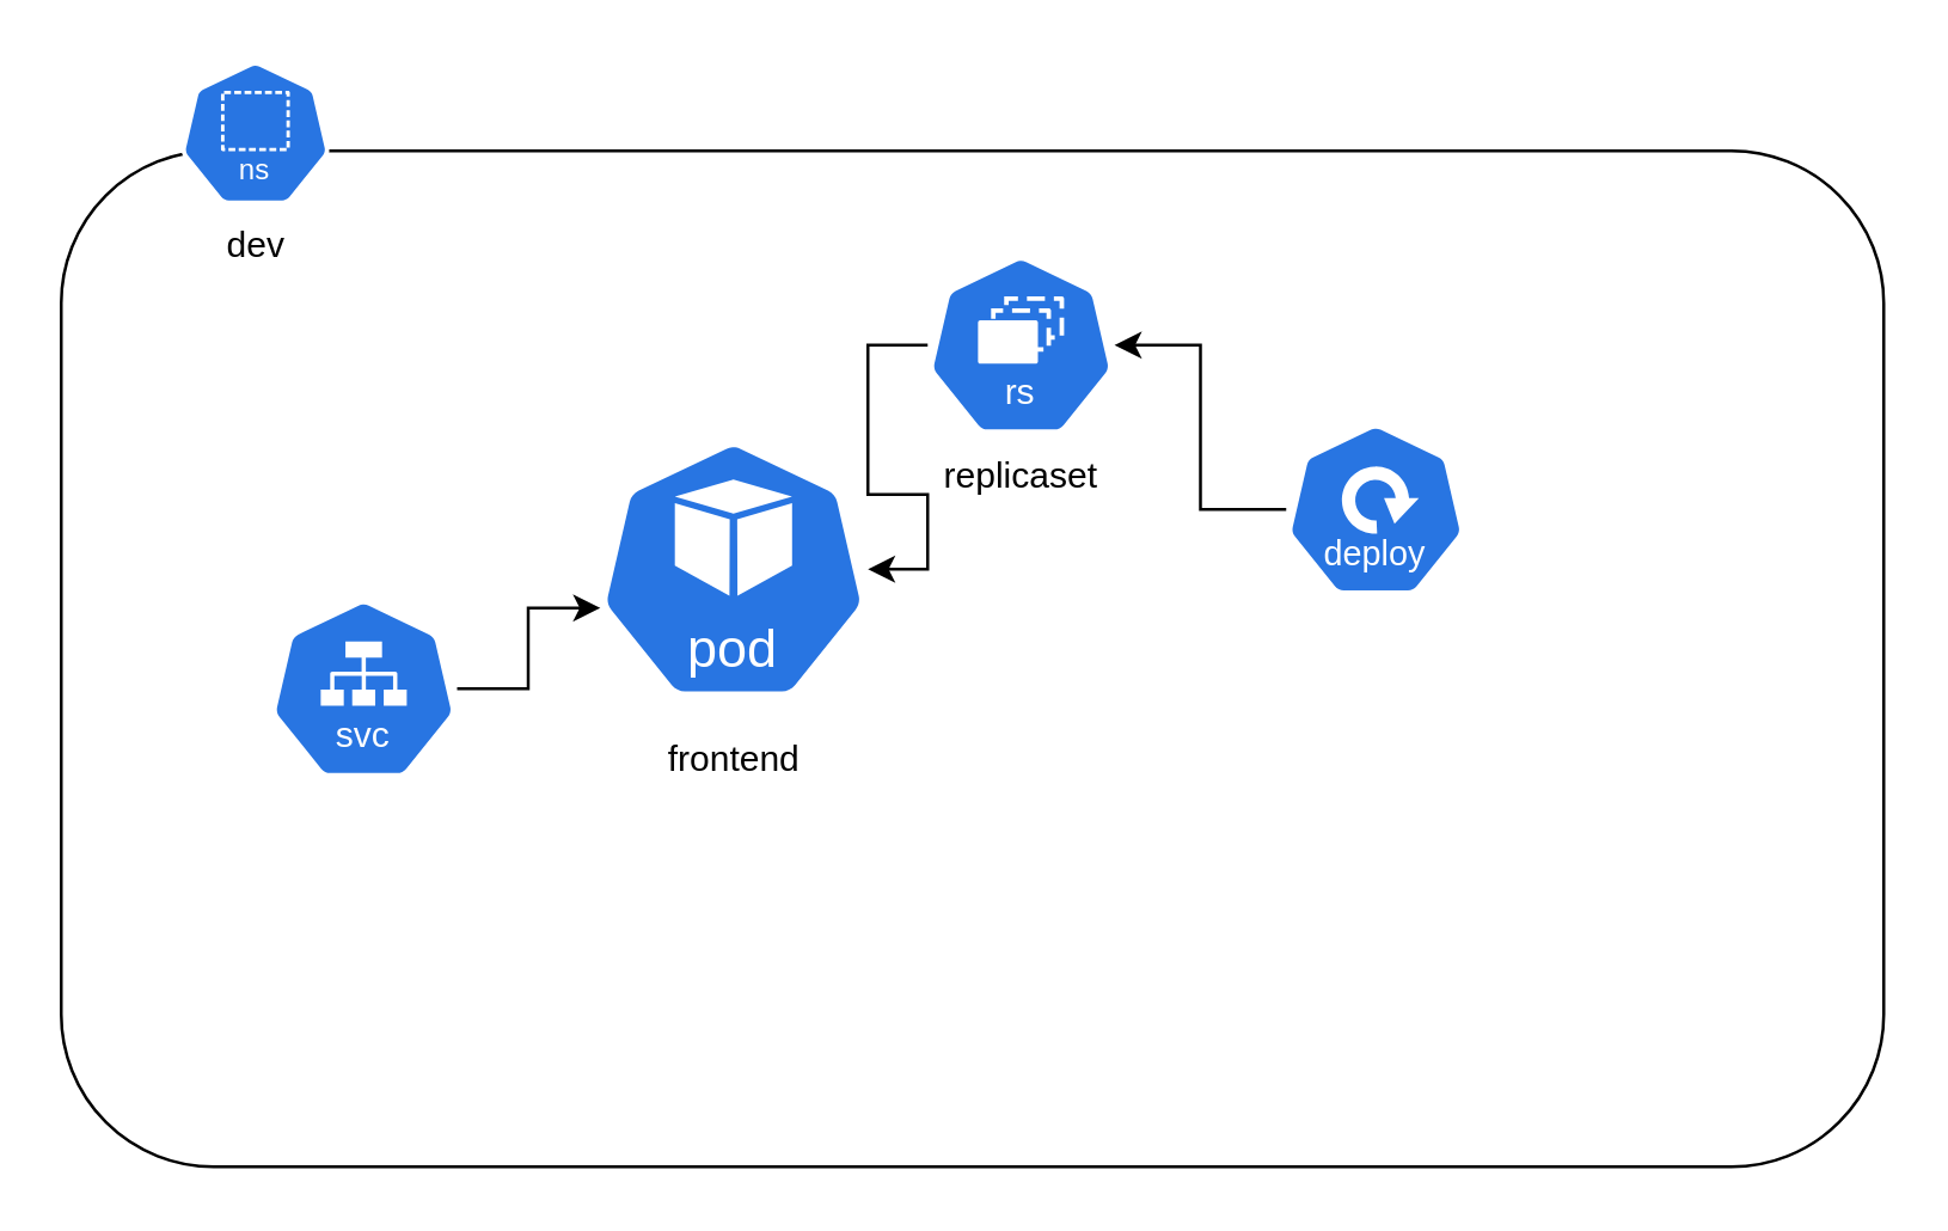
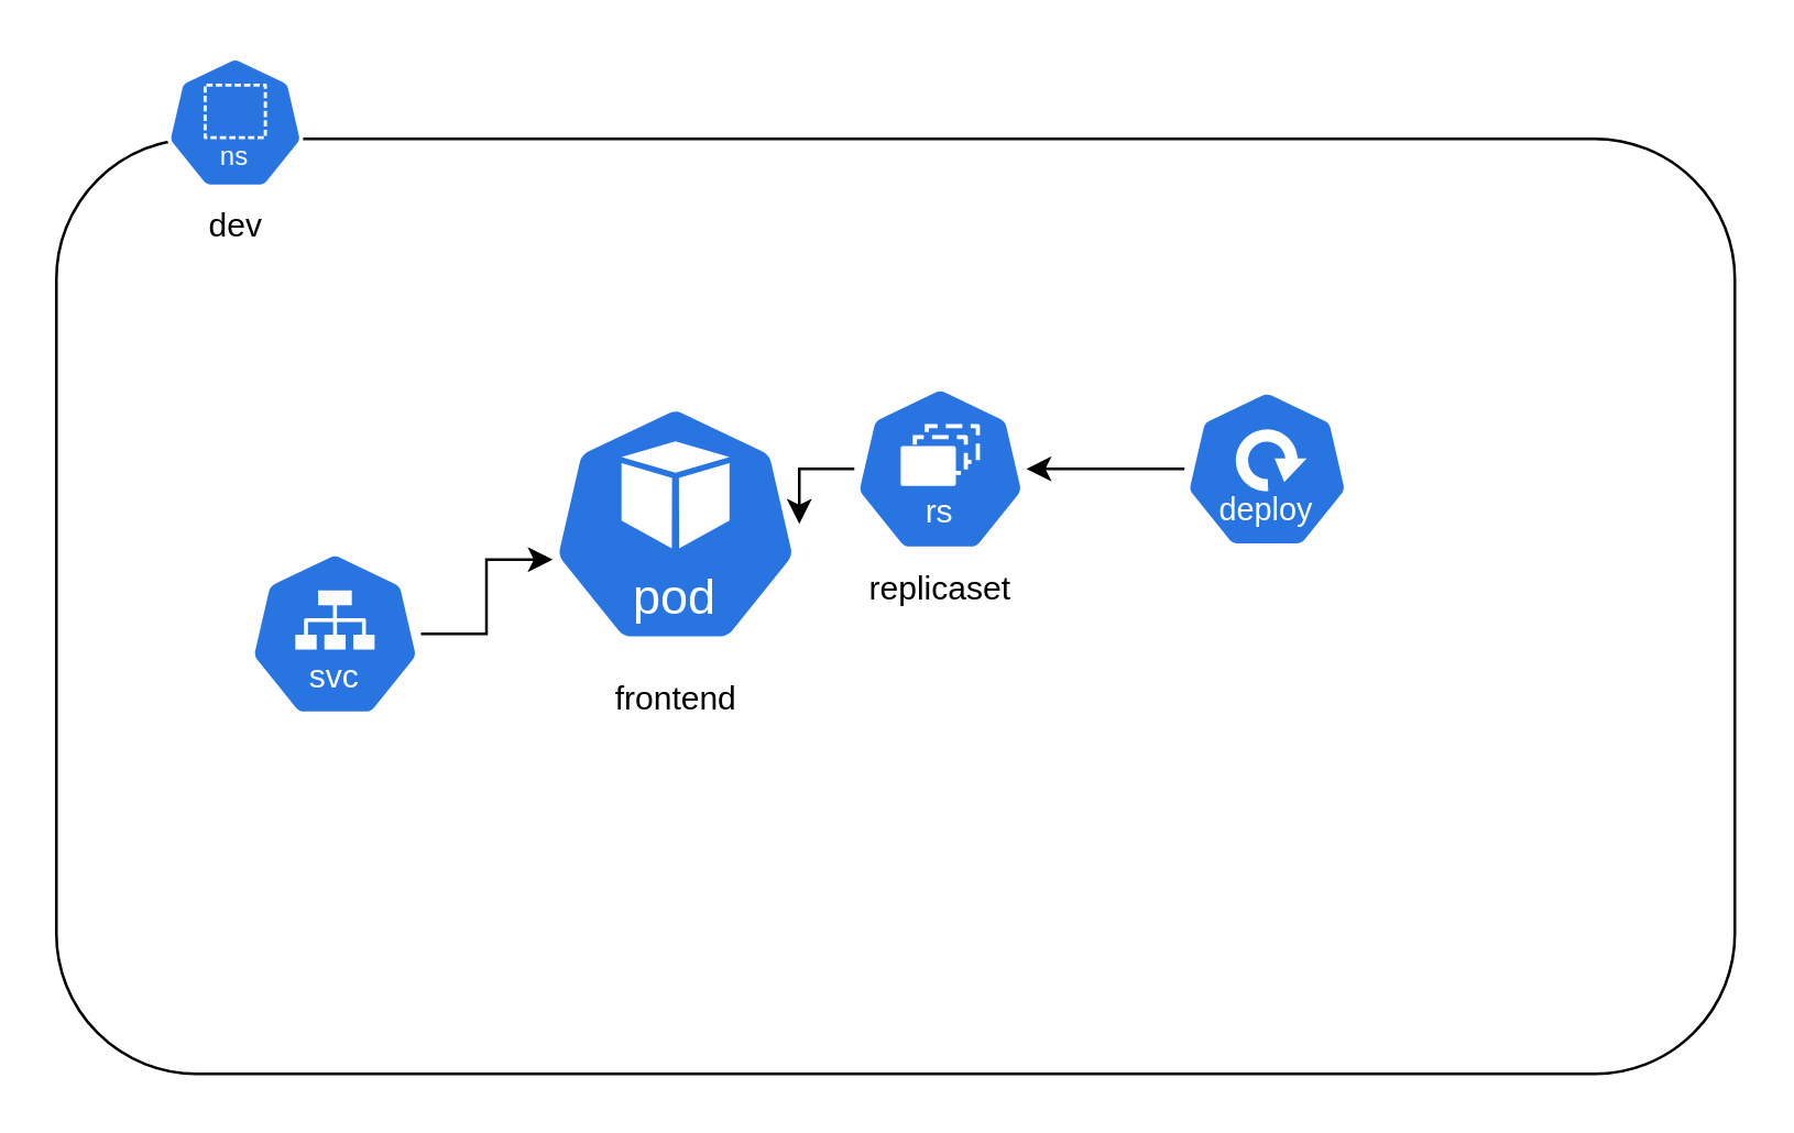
- <mxCell id="8" value="replicaset" style="aspect=fixed;sketch=0;html=1;dashed=0;whitespace=wrap;verticalLabelPosition=bottom;verticalAlign=top;fillColor=#2875E2;strokeColor=#ffffff;points=[[0.005,0.63,0],[0.1,0.2,0],[0.9,0.2,0],[0.5,0,0],[0.995,0.63,0],[0.72,0.99,0],[0.5,1,0],[0.28,0.99,0]];shape=mxgraph.kubernetes.icon2;kubernetesLabel=1;prIcon=rs" parent="1" vertex="1"><mxGeometry x="310" y="85" width="62.5" height="60" as="geometry" /></mxCell>
+ <mxCell id="8" value="replicaset" style="aspect=fixed;sketch=0;html=1;dashed=0;whitespace=wrap;verticalLabelPosition=bottom;verticalAlign=top;fillColor=#2875E2;strokeColor=#ffffff;points=[[0.005,0.63,0],[0.1,0.2,0],[0.9,0.2,0],[0.5,0,0],[0.995,0.63,0],[0.72,0.99,0],[0.5,1,0],[0.28,0.99,0]];shape=mxgraph.kubernetes.icon2;kubernetesLabel=1;prIcon=rs" parent="1" vertex="1"><mxGeometry x="310" y="140" width="62.5" height="60" as="geometry" /></mxCell>
